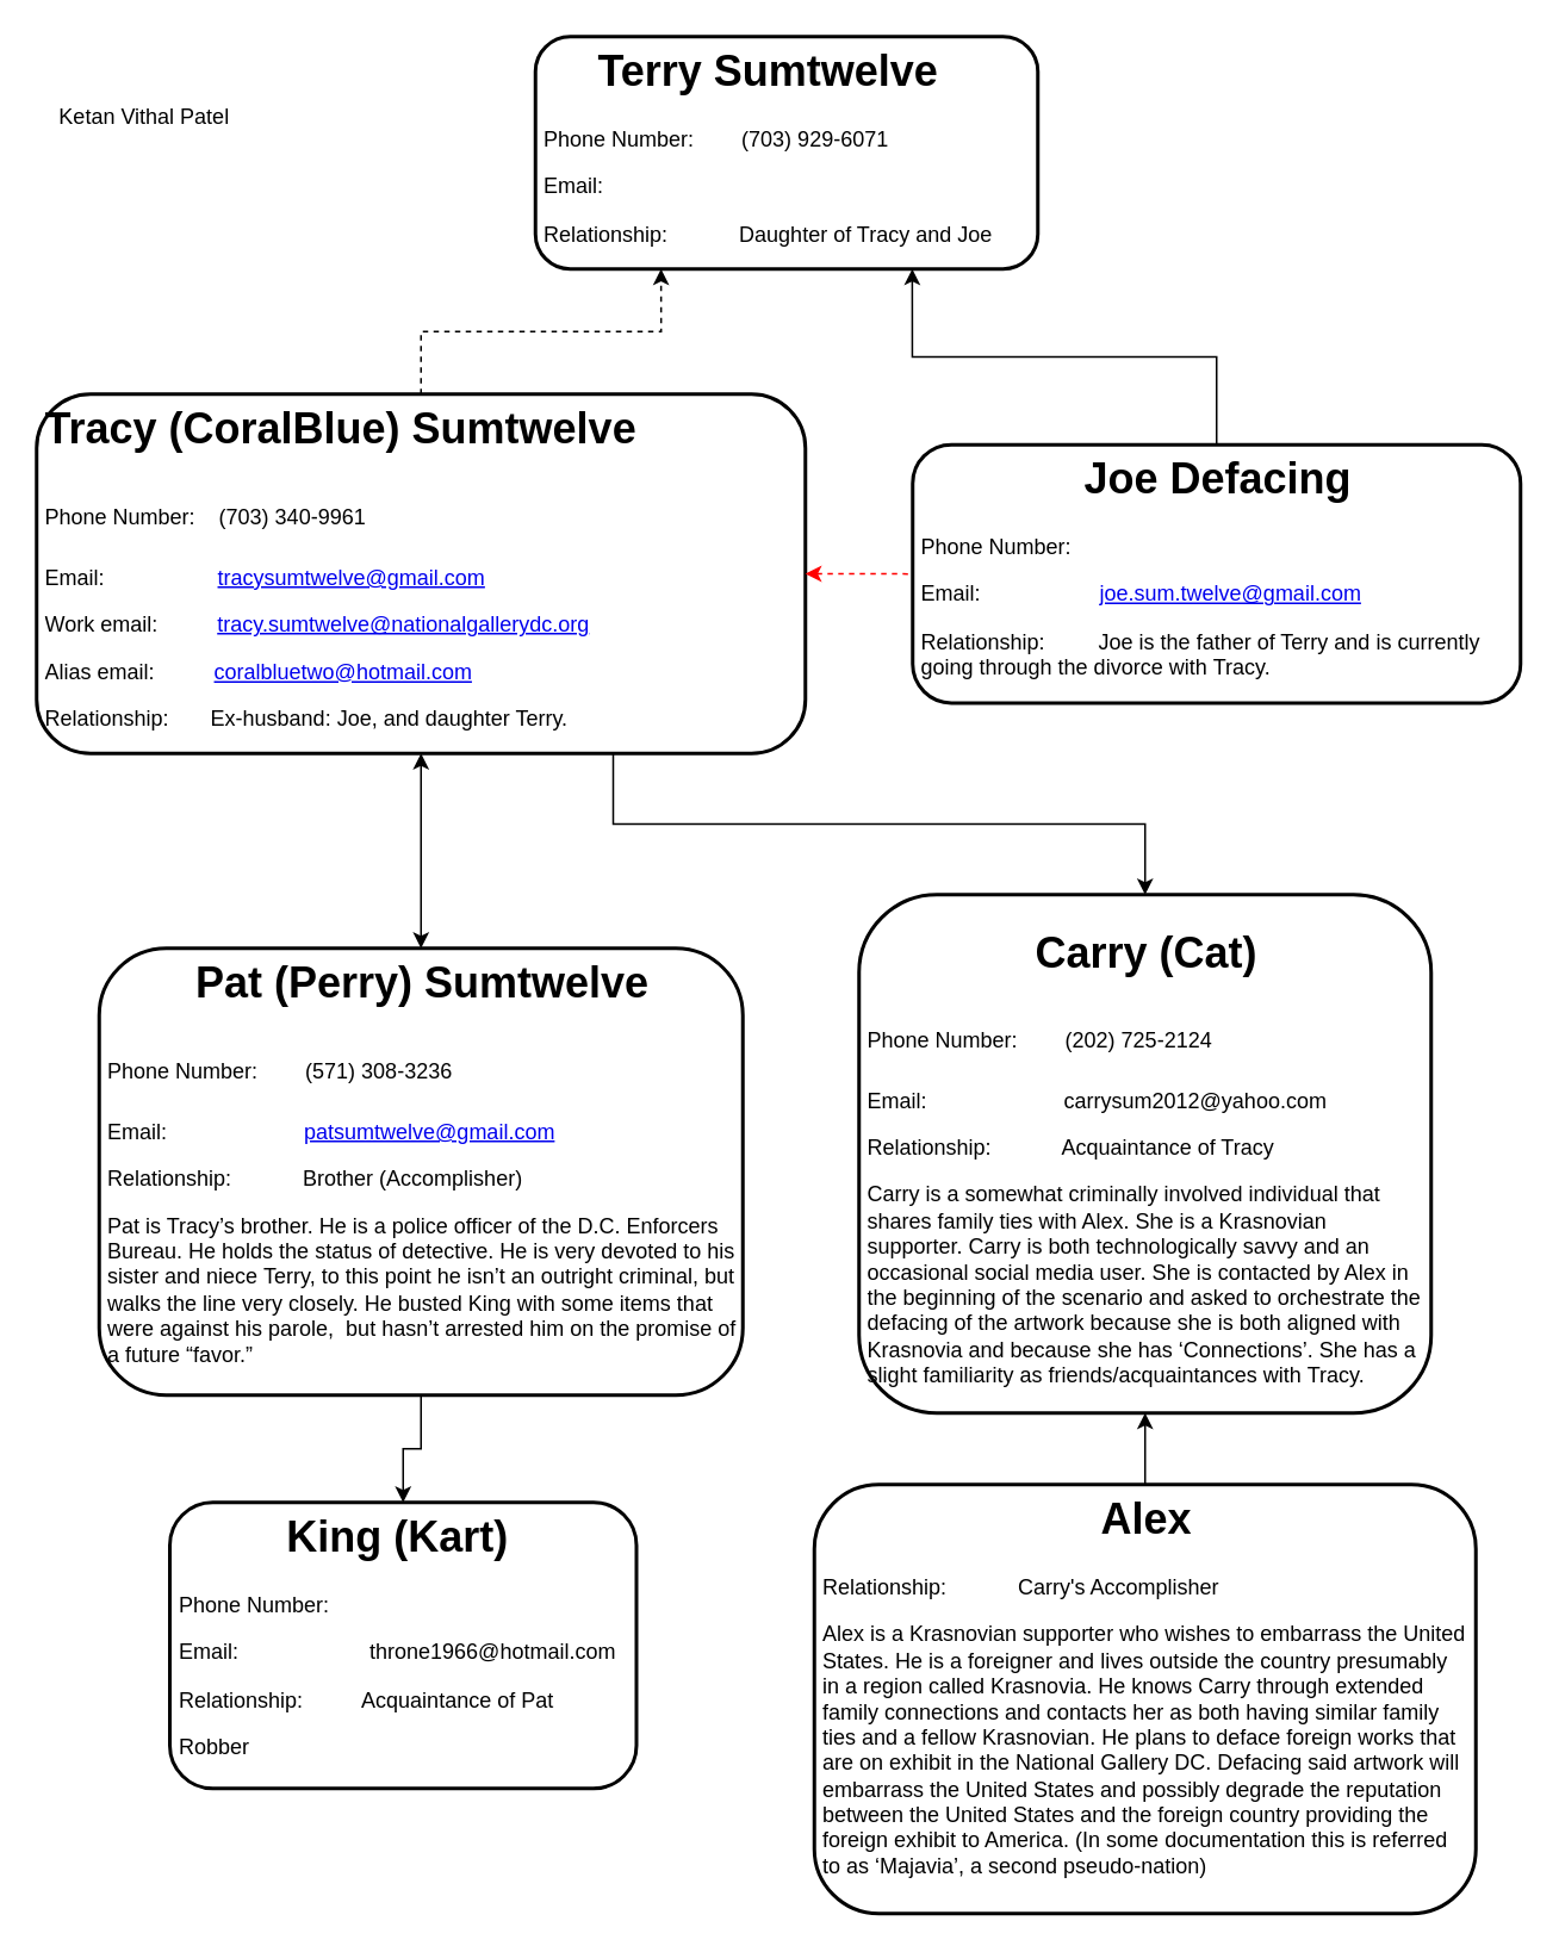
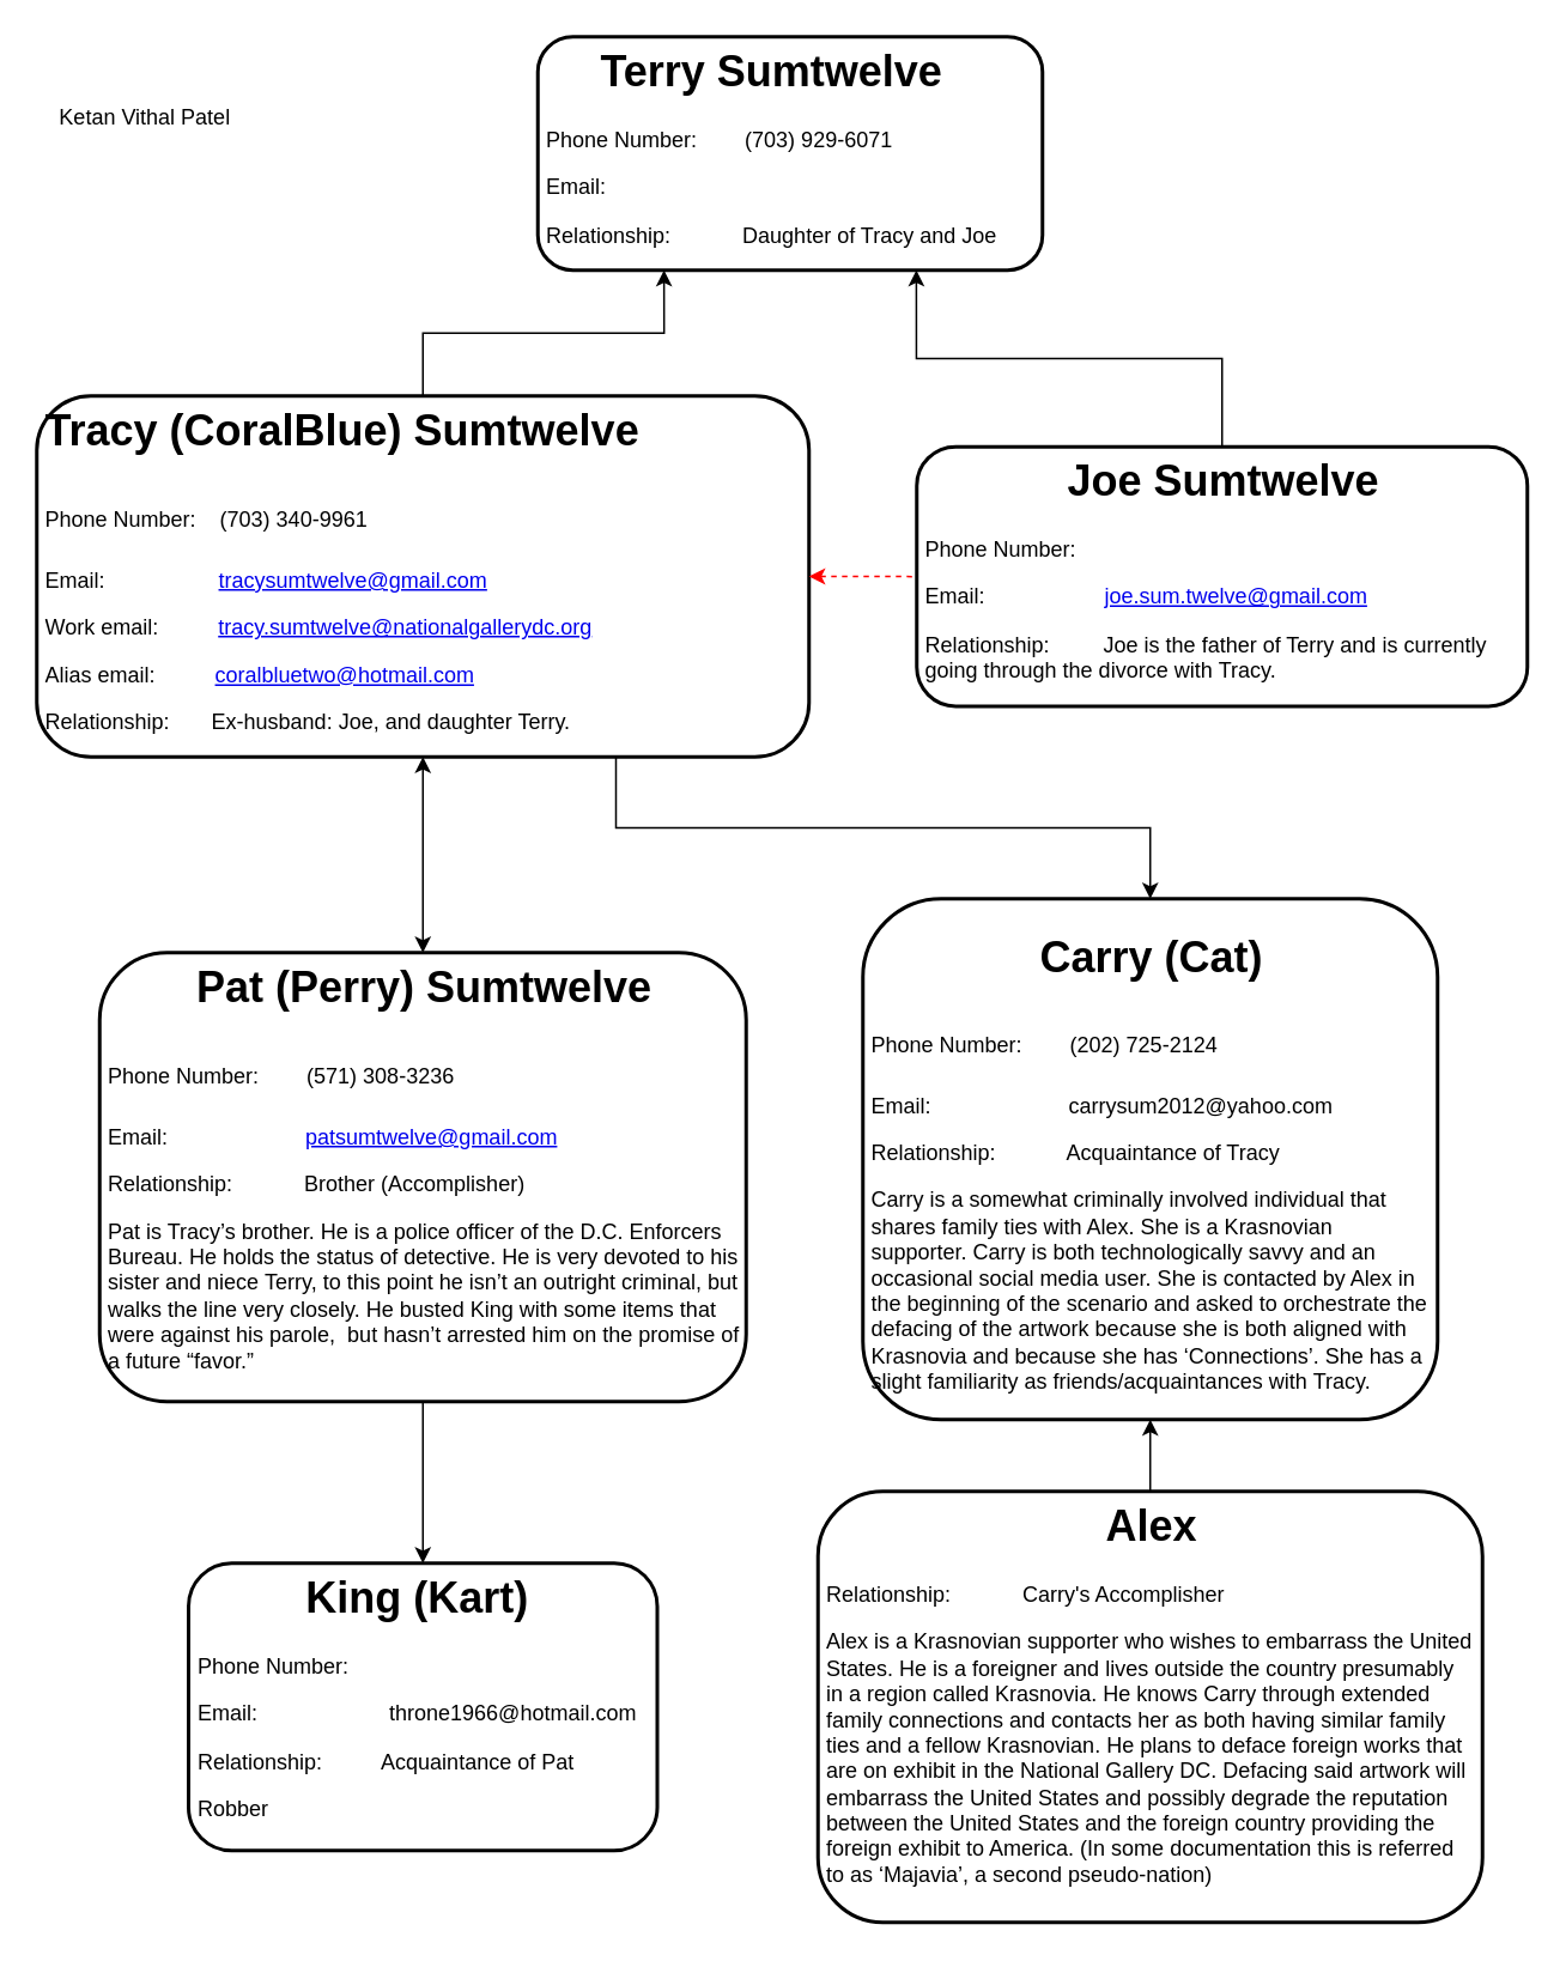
- <mxCell id="4" style="edgeStyle=orthogonalEdgeStyle;rounded=0;orthogonalLoop=1;jettySize=auto;html=1;entryX=0.25;entryY=1;entryDx=0;entryDy=0;dashed=1;" edge="1" parent="2" source="5" target="3"><mxGeometry relative="1" as="geometry" /></mxCell>
+ <mxCell id="4" style="edgeStyle=orthogonalEdgeStyle;rounded=0;orthogonalLoop=1;jettySize=auto;html=1;entryX=0.25;entryY=1;entryDx=0;entryDy=0;" edge="1" parent="2" source="5" target="3"><mxGeometry relative="1" as="geometry" /></mxCell>
- <mxCell id="7" value="&lt;h1 style=&quot;text-align: center&quot;&gt;Joe Defacing&lt;/h1&gt;&lt;p&gt;&lt;font style=&quot;font-size: 12px&quot;&gt;Phone Number:&amp;nbsp; &amp;nbsp; &amp;nbsp; &amp;nbsp;&amp;nbsp;&lt;/font&gt;&lt;/p&gt;&lt;p&gt;&lt;span style=&quot;text-indent: 36pt&quot;&gt;Email:&amp;nbsp; &amp;nbsp; &amp;nbsp; &amp;nbsp; &amp;nbsp; &amp;nbsp; &amp;nbsp; &amp;nbsp; &amp;nbsp; &amp;nbsp;&amp;nbsp;&lt;/span&gt;&lt;span style=&quot;text-indent: 36pt&quot;&gt;&lt;a href=&quot;mailto:joe.sum.twelve@gmail.com&quot; style=&quot;text-indent: 36pt&quot;&gt;joe.sum.twelve@gmail.com&lt;/a&gt;&lt;/span&gt;&lt;/p&gt;&lt;p&gt;&lt;span style=&quot;text-indent: 36pt&quot;&gt;Relationship:&lt;/span&gt;&lt;span style=&quot;text-indent: 36pt&quot;&gt;&amp;nbsp; &amp;nbsp; &amp;nbsp; &amp;nbsp; &amp;nbsp;&lt;/span&gt;&lt;span&gt;Joe is the father of Terry and is currently going through the divorce with&amp;nbsp;&lt;/span&gt;&lt;span style=&quot;text-indent: 48px&quot;&gt;Tracy.&lt;/span&gt;&lt;/p&gt;&lt;p&gt;&lt;/p&gt;" style="text;html=1;fillColor=none;spacing=5;spacingTop=-20;whiteSpace=wrap;overflow=hidden;rounded=1;strokeColor=#000000;strokeWidth=2;glass=1;shadow=0;sketch=0;" vertex="1" parent="2"><mxGeometry x="490" y="228.25" width="340" height="144.5" as="geometry" /></mxCell>
+ <mxCell id="7" value="&lt;h1 style=&quot;text-align: center&quot;&gt;Joe Sumtwelve&lt;/h1&gt;&lt;p&gt;&lt;font style=&quot;font-size: 12px&quot;&gt;Phone Number:&amp;nbsp; &amp;nbsp; &amp;nbsp; &amp;nbsp;&amp;nbsp;&lt;/font&gt;&lt;/p&gt;&lt;p&gt;&lt;span style=&quot;text-indent: 36pt&quot;&gt;Email:&amp;nbsp; &amp;nbsp; &amp;nbsp; &amp;nbsp; &amp;nbsp; &amp;nbsp; &amp;nbsp; &amp;nbsp; &amp;nbsp; &amp;nbsp;&amp;nbsp;&lt;/span&gt;&lt;span style=&quot;text-indent: 36pt&quot;&gt;&lt;a href=&quot;mailto:joe.sum.twelve@gmail.com&quot; style=&quot;text-indent: 36pt&quot;&gt;joe.sum.twelve@gmail.com&lt;/a&gt;&lt;/span&gt;&lt;/p&gt;&lt;p&gt;&lt;span style=&quot;text-indent: 36pt&quot;&gt;Relationship:&lt;/span&gt;&lt;span style=&quot;text-indent: 36pt&quot;&gt;&amp;nbsp; &amp;nbsp; &amp;nbsp; &amp;nbsp; &amp;nbsp;&lt;/span&gt;&lt;span&gt;Joe is the father of Terry and is currently going through the divorce with&amp;nbsp;&lt;/span&gt;&lt;span style=&quot;text-indent: 48px&quot;&gt;Tracy.&lt;/span&gt;&lt;/p&gt;&lt;p&gt;&lt;/p&gt;" style="text;html=1;fillColor=none;spacing=5;spacingTop=-20;whiteSpace=wrap;overflow=hidden;rounded=1;strokeColor=#000000;strokeWidth=2;glass=1;shadow=0;sketch=0;" vertex="1" parent="2"><mxGeometry x="490" y="228.25" width="340" height="144.5" as="geometry" /></mxCell>
- <mxCell id="11" value="&lt;h1 style=&quot;text-align: center&quot;&gt;King (Kart)&lt;/h1&gt;&lt;p&gt;&lt;font style=&quot;font-size: 12px&quot;&gt;Phone Number:&amp;nbsp;&amp;nbsp;&amp;nbsp;&amp;nbsp;&amp;nbsp;&amp;nbsp;&amp;nbsp;&amp;nbsp;&lt;/font&gt;&lt;/p&gt;&lt;p&gt;&lt;font style=&quot;font-size: 12px&quot;&gt;Email:&lt;/font&gt;&lt;span style=&quot;text-indent: 36pt ; font-size: 12px ; font-weight: normal&quot;&gt;&amp;nbsp; &amp;nbsp; &amp;nbsp; &amp;nbsp; &amp;nbsp; &amp;nbsp; &amp;nbsp; &amp;nbsp; &amp;nbsp; &amp;nbsp; &amp;nbsp; throne1966@hotmail.com&lt;/span&gt;&lt;/p&gt;&lt;p&gt;&lt;font style=&quot;font-size: 12px&quot;&gt;Relationship:&lt;/font&gt;&lt;span style=&quot;text-indent: 36pt ; font-size: 12px ; font-weight: normal&quot;&gt;&amp;nbsp; &amp;nbsp; &amp;nbsp; &amp;nbsp; &amp;nbsp; Acquaintance of Pat&lt;/span&gt;&lt;/p&gt;&lt;p&gt;&lt;span style=&quot;text-indent: 36pt ; font-size: 12px ; font-weight: normal&quot;&gt;Robber&lt;/span&gt;&lt;/p&gt;&lt;p&gt;&lt;/p&gt;" style="text;html=1;fillColor=none;spacing=5;spacingTop=-20;whiteSpace=wrap;overflow=hidden;rounded=1;strokeColor=#000000;strokeWidth=2;glass=1;shadow=0;sketch=0;" vertex="1" parent="2"><mxGeometry x="74.5" y="820" width="261" height="160" as="geometry" /></mxCell>
+ <mxCell id="11" value="&lt;h1 style=&quot;text-align: center&quot;&gt;King (Kart)&lt;/h1&gt;&lt;p&gt;&lt;font style=&quot;font-size: 12px&quot;&gt;Phone Number:&amp;nbsp;&amp;nbsp;&amp;nbsp;&amp;nbsp;&amp;nbsp;&amp;nbsp;&amp;nbsp;&amp;nbsp;&lt;/font&gt;&lt;/p&gt;&lt;p&gt;&lt;font style=&quot;font-size: 12px&quot;&gt;Email:&lt;/font&gt;&lt;span style=&quot;text-indent: 36pt ; font-size: 12px ; font-weight: normal&quot;&gt;&amp;nbsp; &amp;nbsp; &amp;nbsp; &amp;nbsp; &amp;nbsp; &amp;nbsp; &amp;nbsp; &amp;nbsp; &amp;nbsp; &amp;nbsp; &amp;nbsp; throne1966@hotmail.com&lt;/span&gt;&lt;/p&gt;&lt;p&gt;&lt;font style=&quot;font-size: 12px&quot;&gt;Relationship:&lt;/font&gt;&lt;span style=&quot;text-indent: 36pt ; font-size: 12px ; font-weight: normal&quot;&gt;&amp;nbsp; &amp;nbsp; &amp;nbsp; &amp;nbsp; &amp;nbsp; Acquaintance of Pat&lt;/span&gt;&lt;/p&gt;&lt;p&gt;&lt;span style=&quot;text-indent: 36pt ; font-size: 12px ; font-weight: normal&quot;&gt;Robber&lt;/span&gt;&lt;/p&gt;&lt;p&gt;&lt;/p&gt;" style="text;html=1;fillColor=none;spacing=5;spacingTop=-20;whiteSpace=wrap;overflow=hidden;rounded=1;strokeColor=#000000;strokeWidth=2;glass=1;shadow=0;sketch=0;" vertex="1" parent="2"><mxGeometry x="84.5" y="850" width="261" height="160" as="geometry" /></mxCell>
